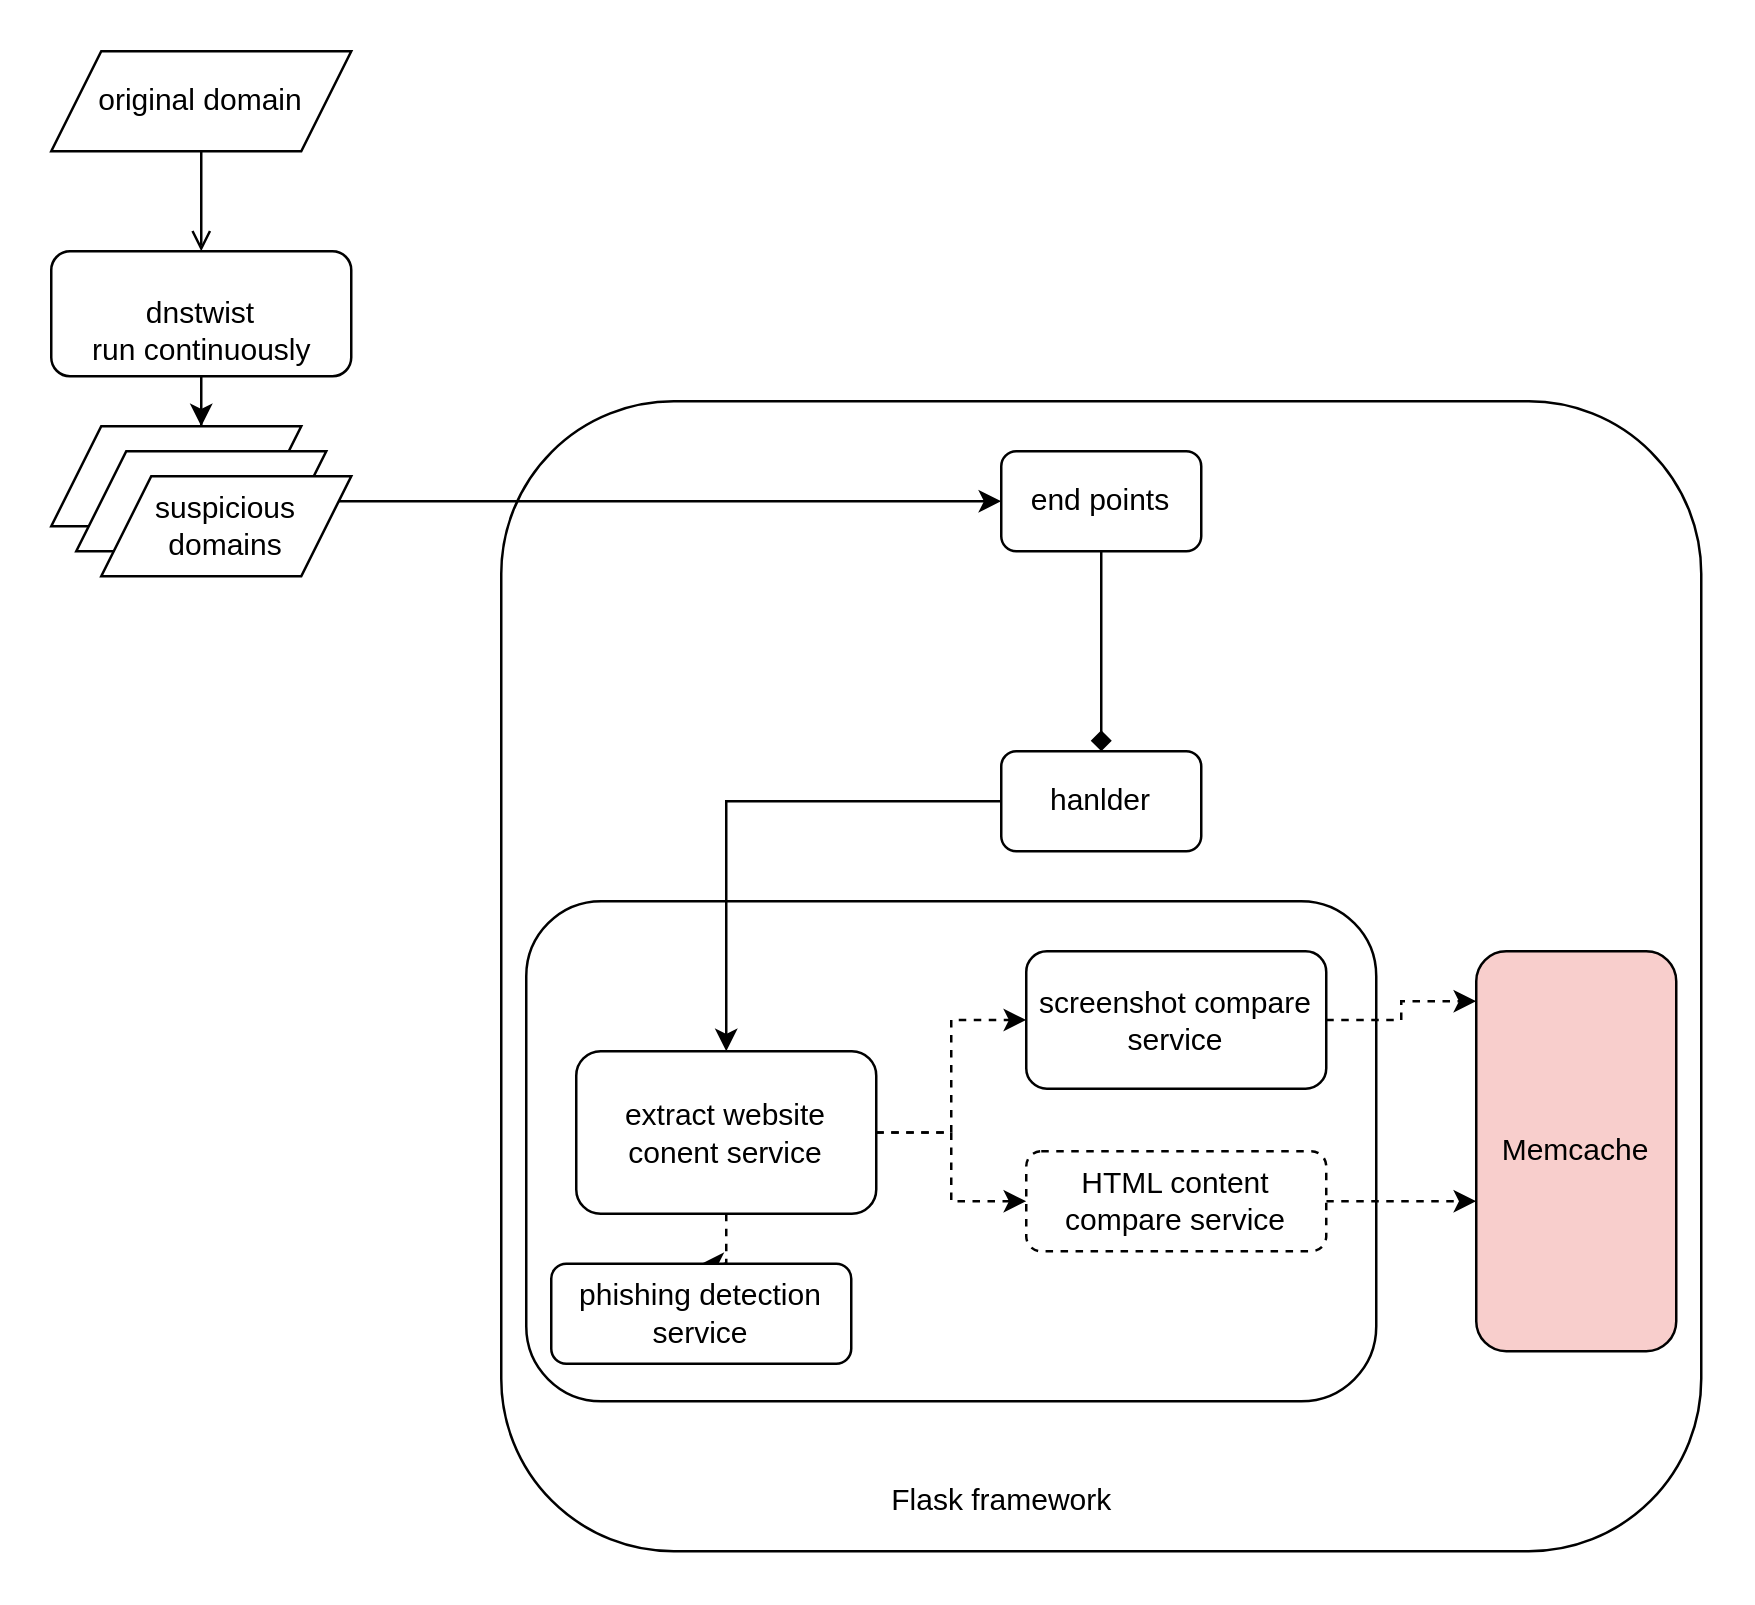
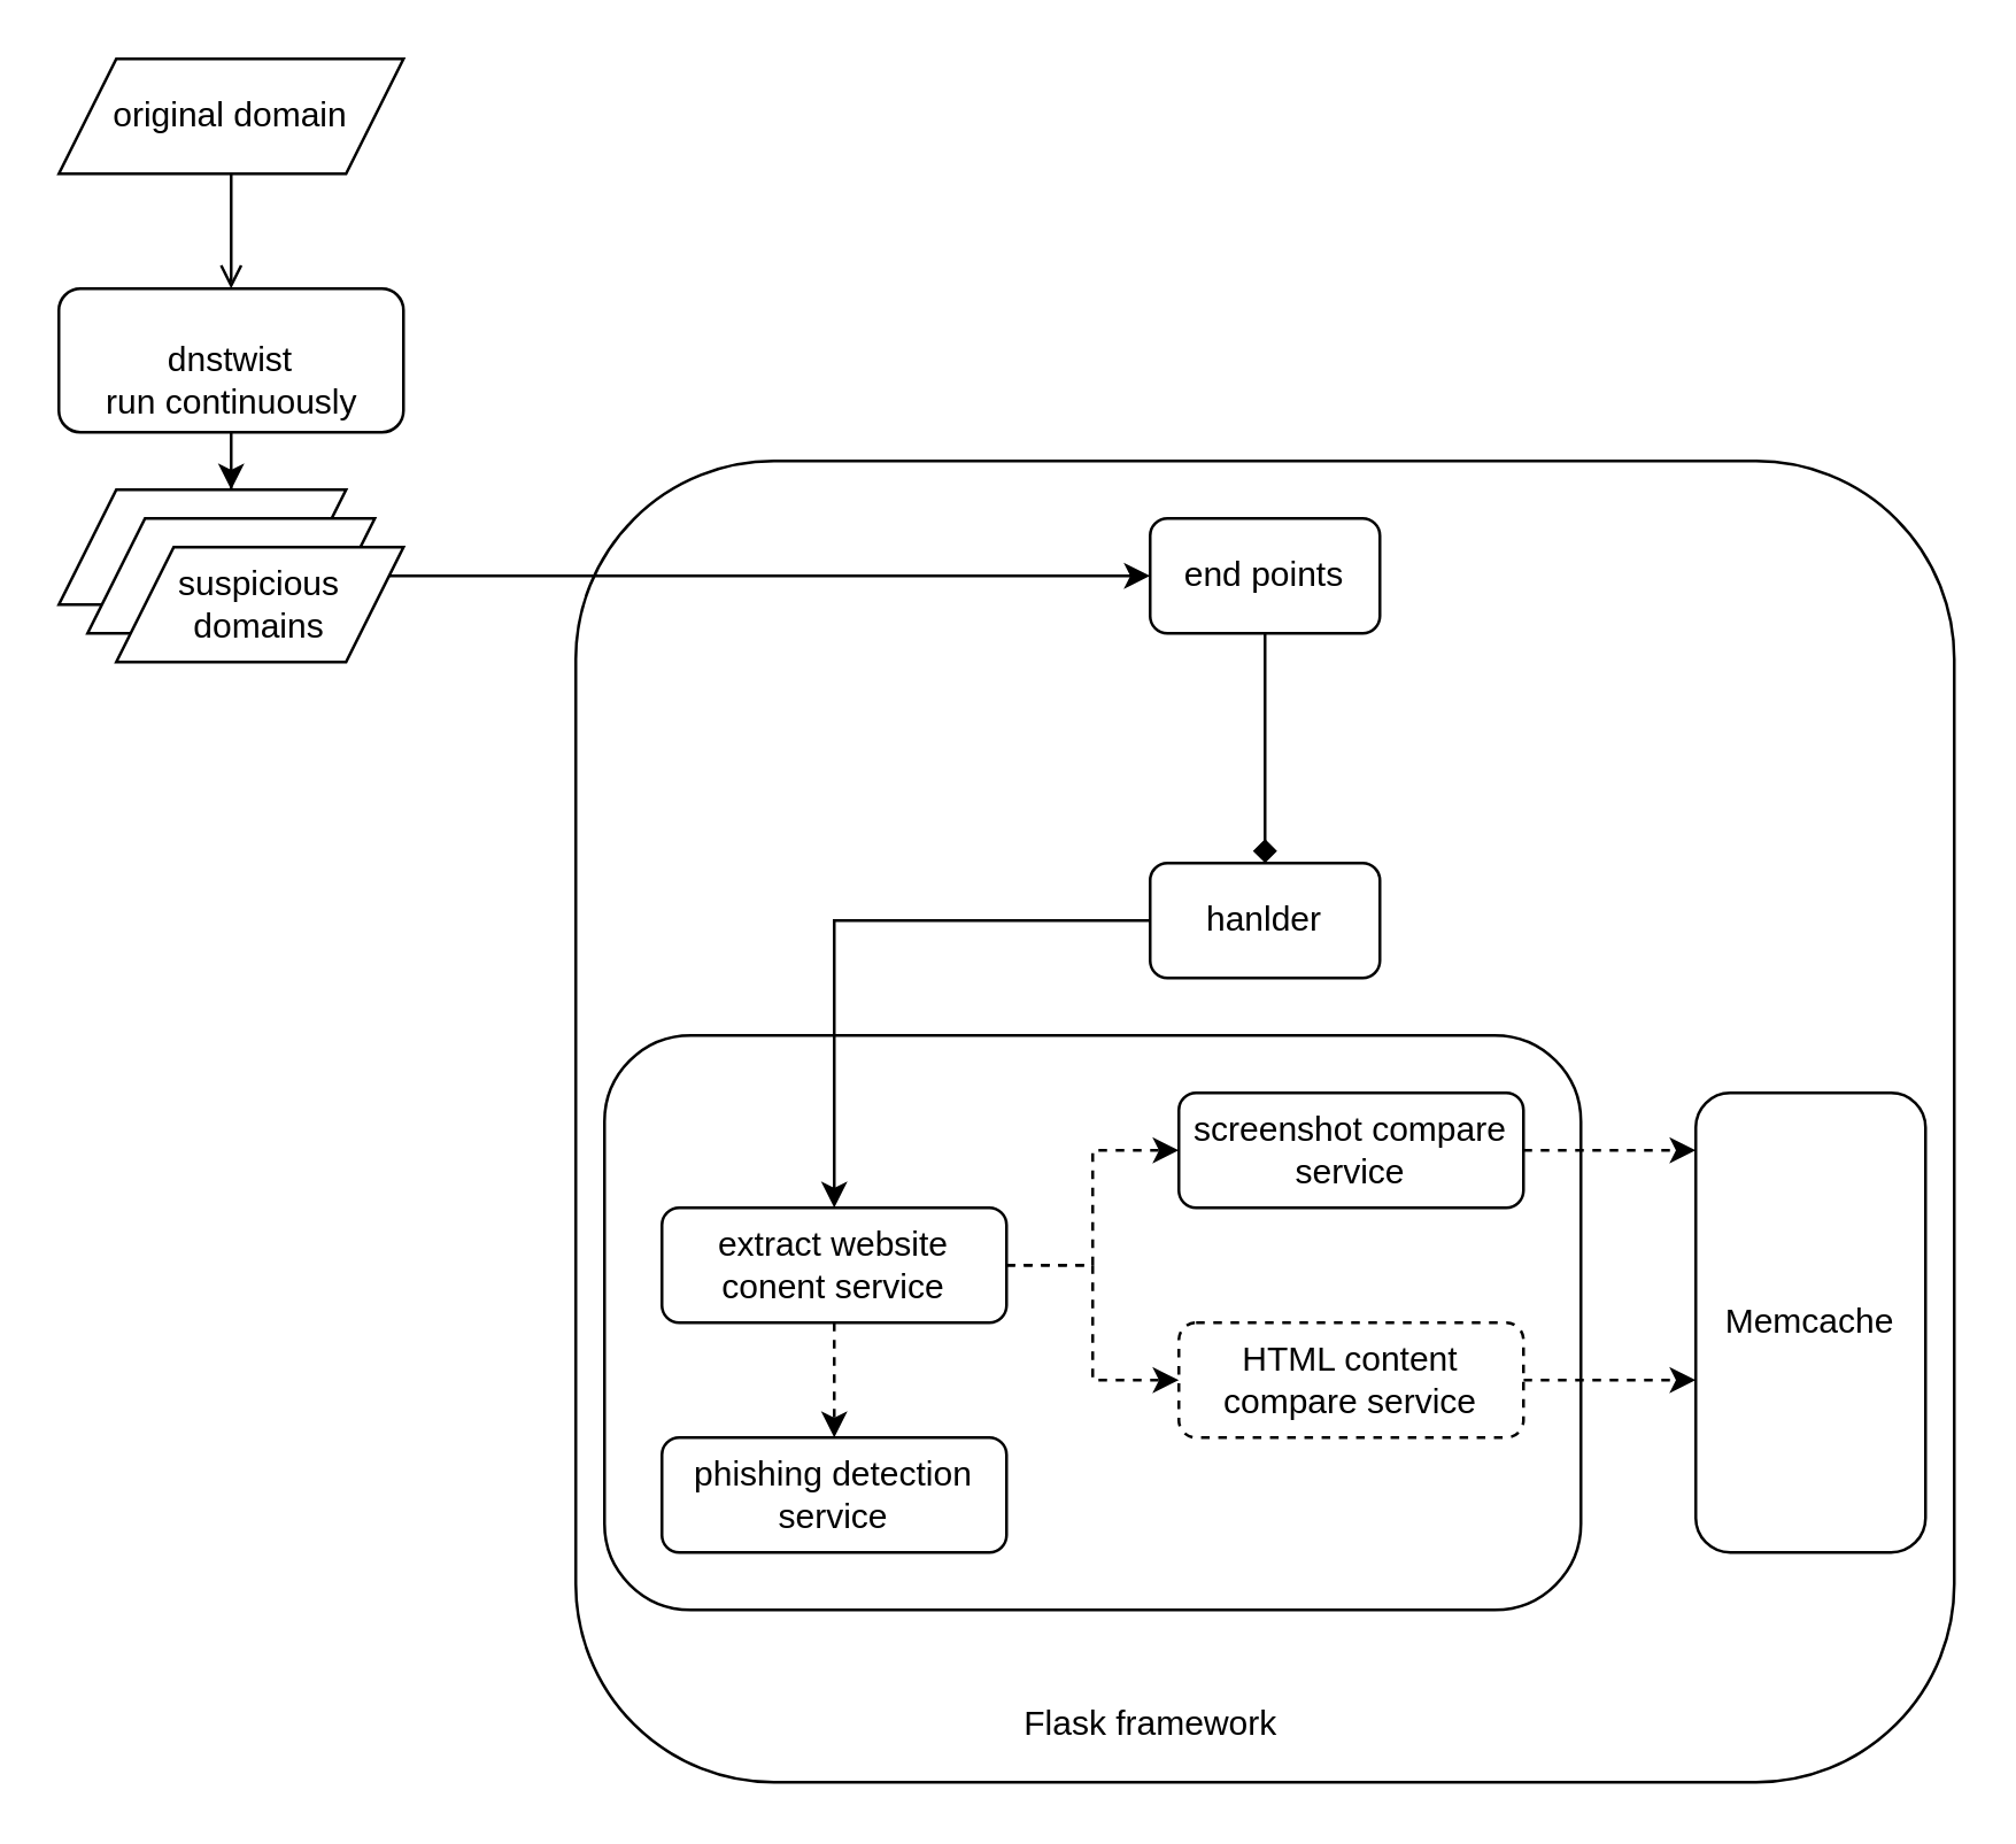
- <mxCell id="13" value="screenshot compare service" style="rounded=1;whiteSpace=wrap;html=1;" parent="1" vertex="1"><mxGeometry x="410" y="380" width="120" height="55" as="geometry" /></mxCell>
+ <mxCell id="13" value="screenshot compare service" style="rounded=1;whiteSpace=wrap;html=1;" parent="1" vertex="1"><mxGeometry x="410" y="380" width="120" height="40" as="geometry" /></mxCell>
- <mxCell id="19" value="extract website conent service" style="rounded=1;whiteSpace=wrap;html=1;" parent="1" vertex="1"><mxGeometry x="230" y="420" width="120" height="65" as="geometry" /></mxCell>
+ <mxCell id="19" value="extract website conent service" style="rounded=1;whiteSpace=wrap;html=1;" parent="1" vertex="1"><mxGeometry x="230" y="420" width="120" height="40" as="geometry" /></mxCell>
- <mxCell id="21" value="Memcache" style="rounded=1;whiteSpace=wrap;html=1;fillColor=#f8cecc;" parent="1" vertex="1"><mxGeometry x="590" y="380" width="80" height="160" as="geometry" /></mxCell>
+ <mxCell id="21" value="Memcache" style="rounded=1;whiteSpace=wrap;html=1;" parent="1" vertex="1"><mxGeometry x="590" y="380" width="80" height="160" as="geometry" /></mxCell>
- <mxCell id="20" value="phishing detection service" style="rounded=1;whiteSpace=wrap;html=1;" parent="1" vertex="1"><mxGeometry x="220" y="505" width="120" height="40" as="geometry" /></mxCell>
+ <mxCell id="20" value="phishing detection service" style="rounded=1;whiteSpace=wrap;html=1;" parent="1" vertex="1"><mxGeometry x="230" y="500" width="120" height="40" as="geometry" /></mxCell>
